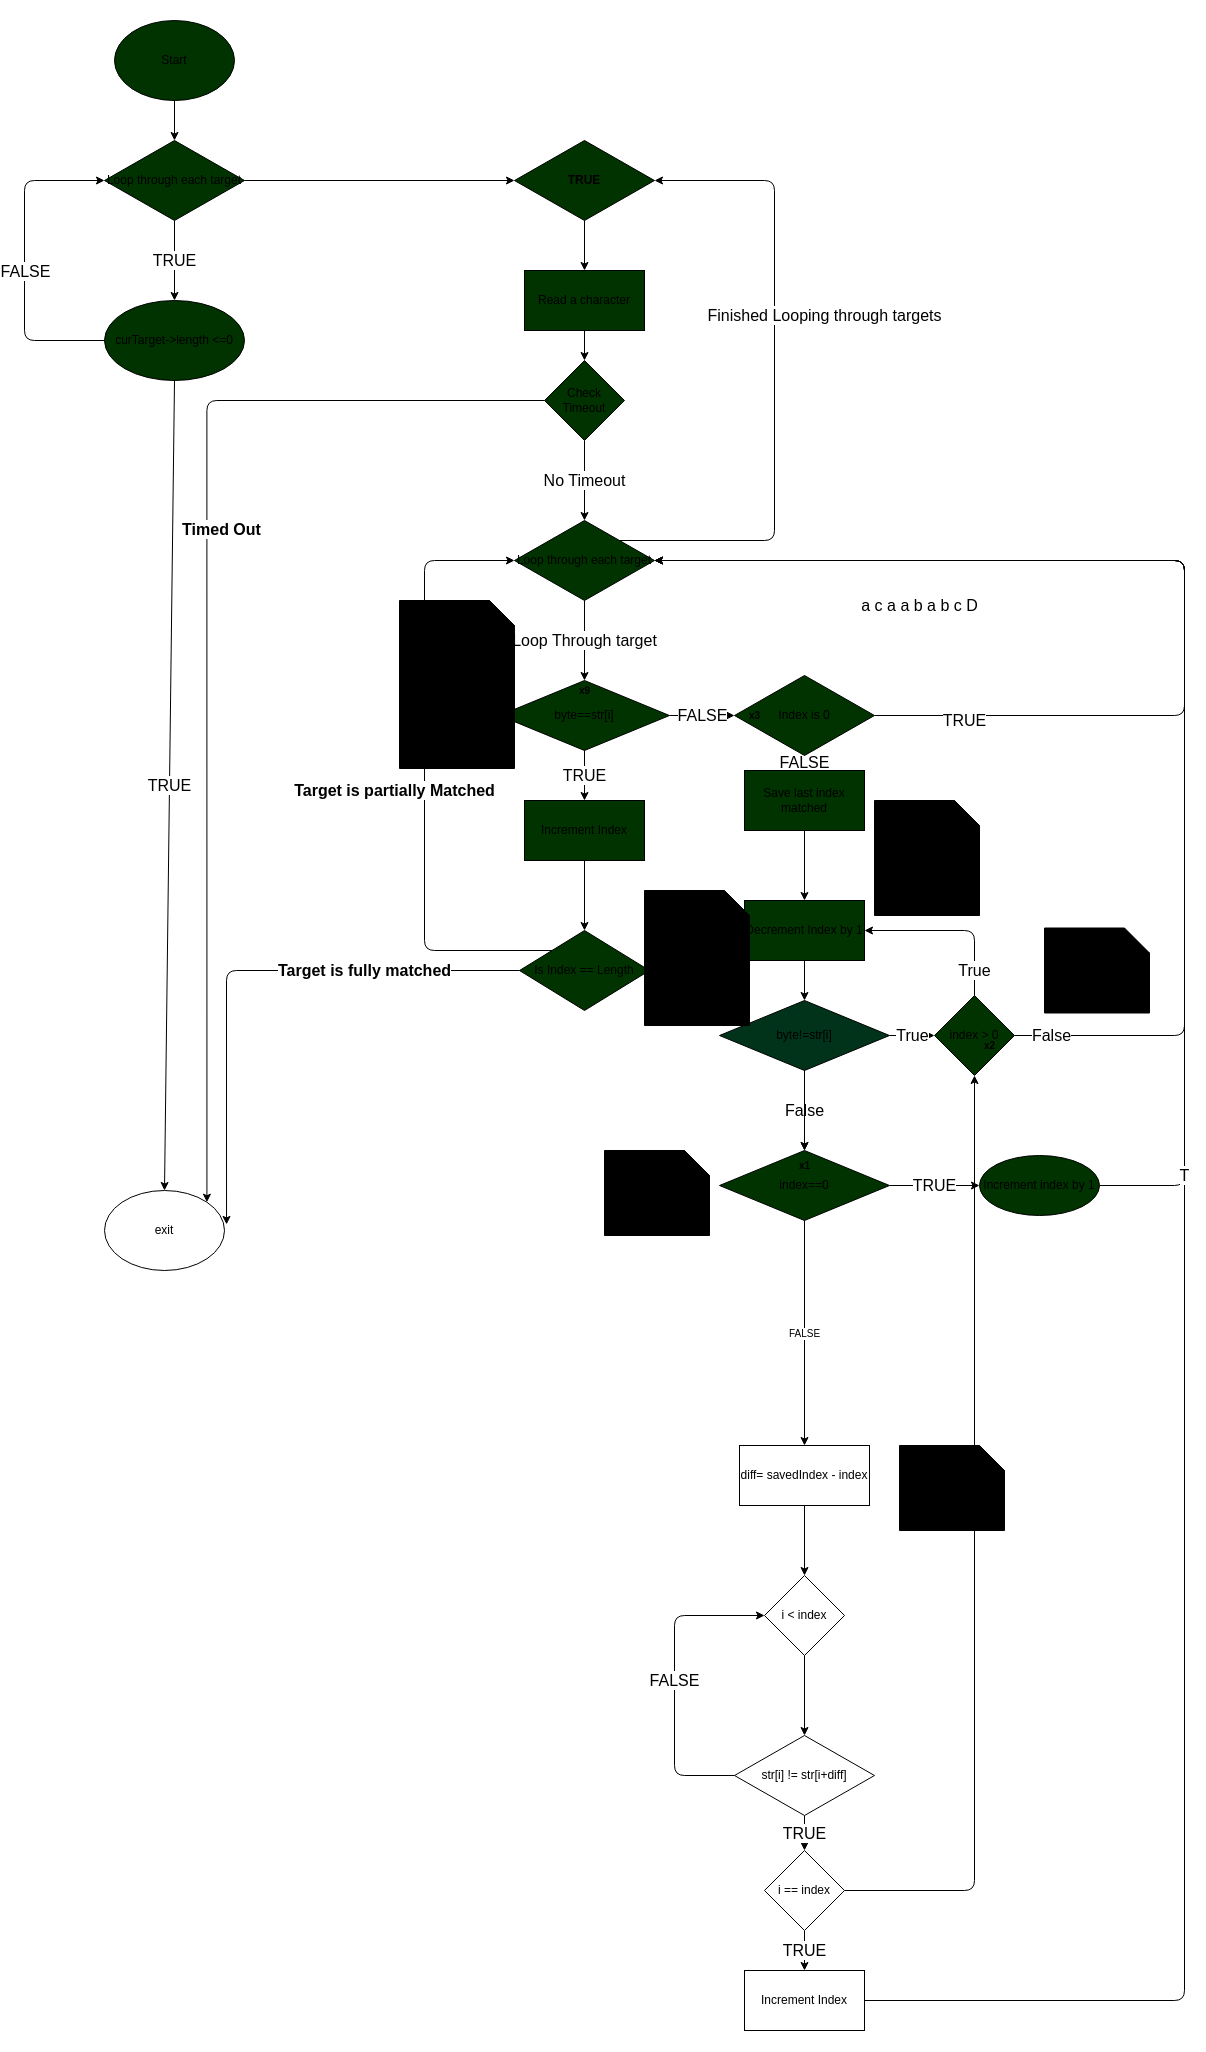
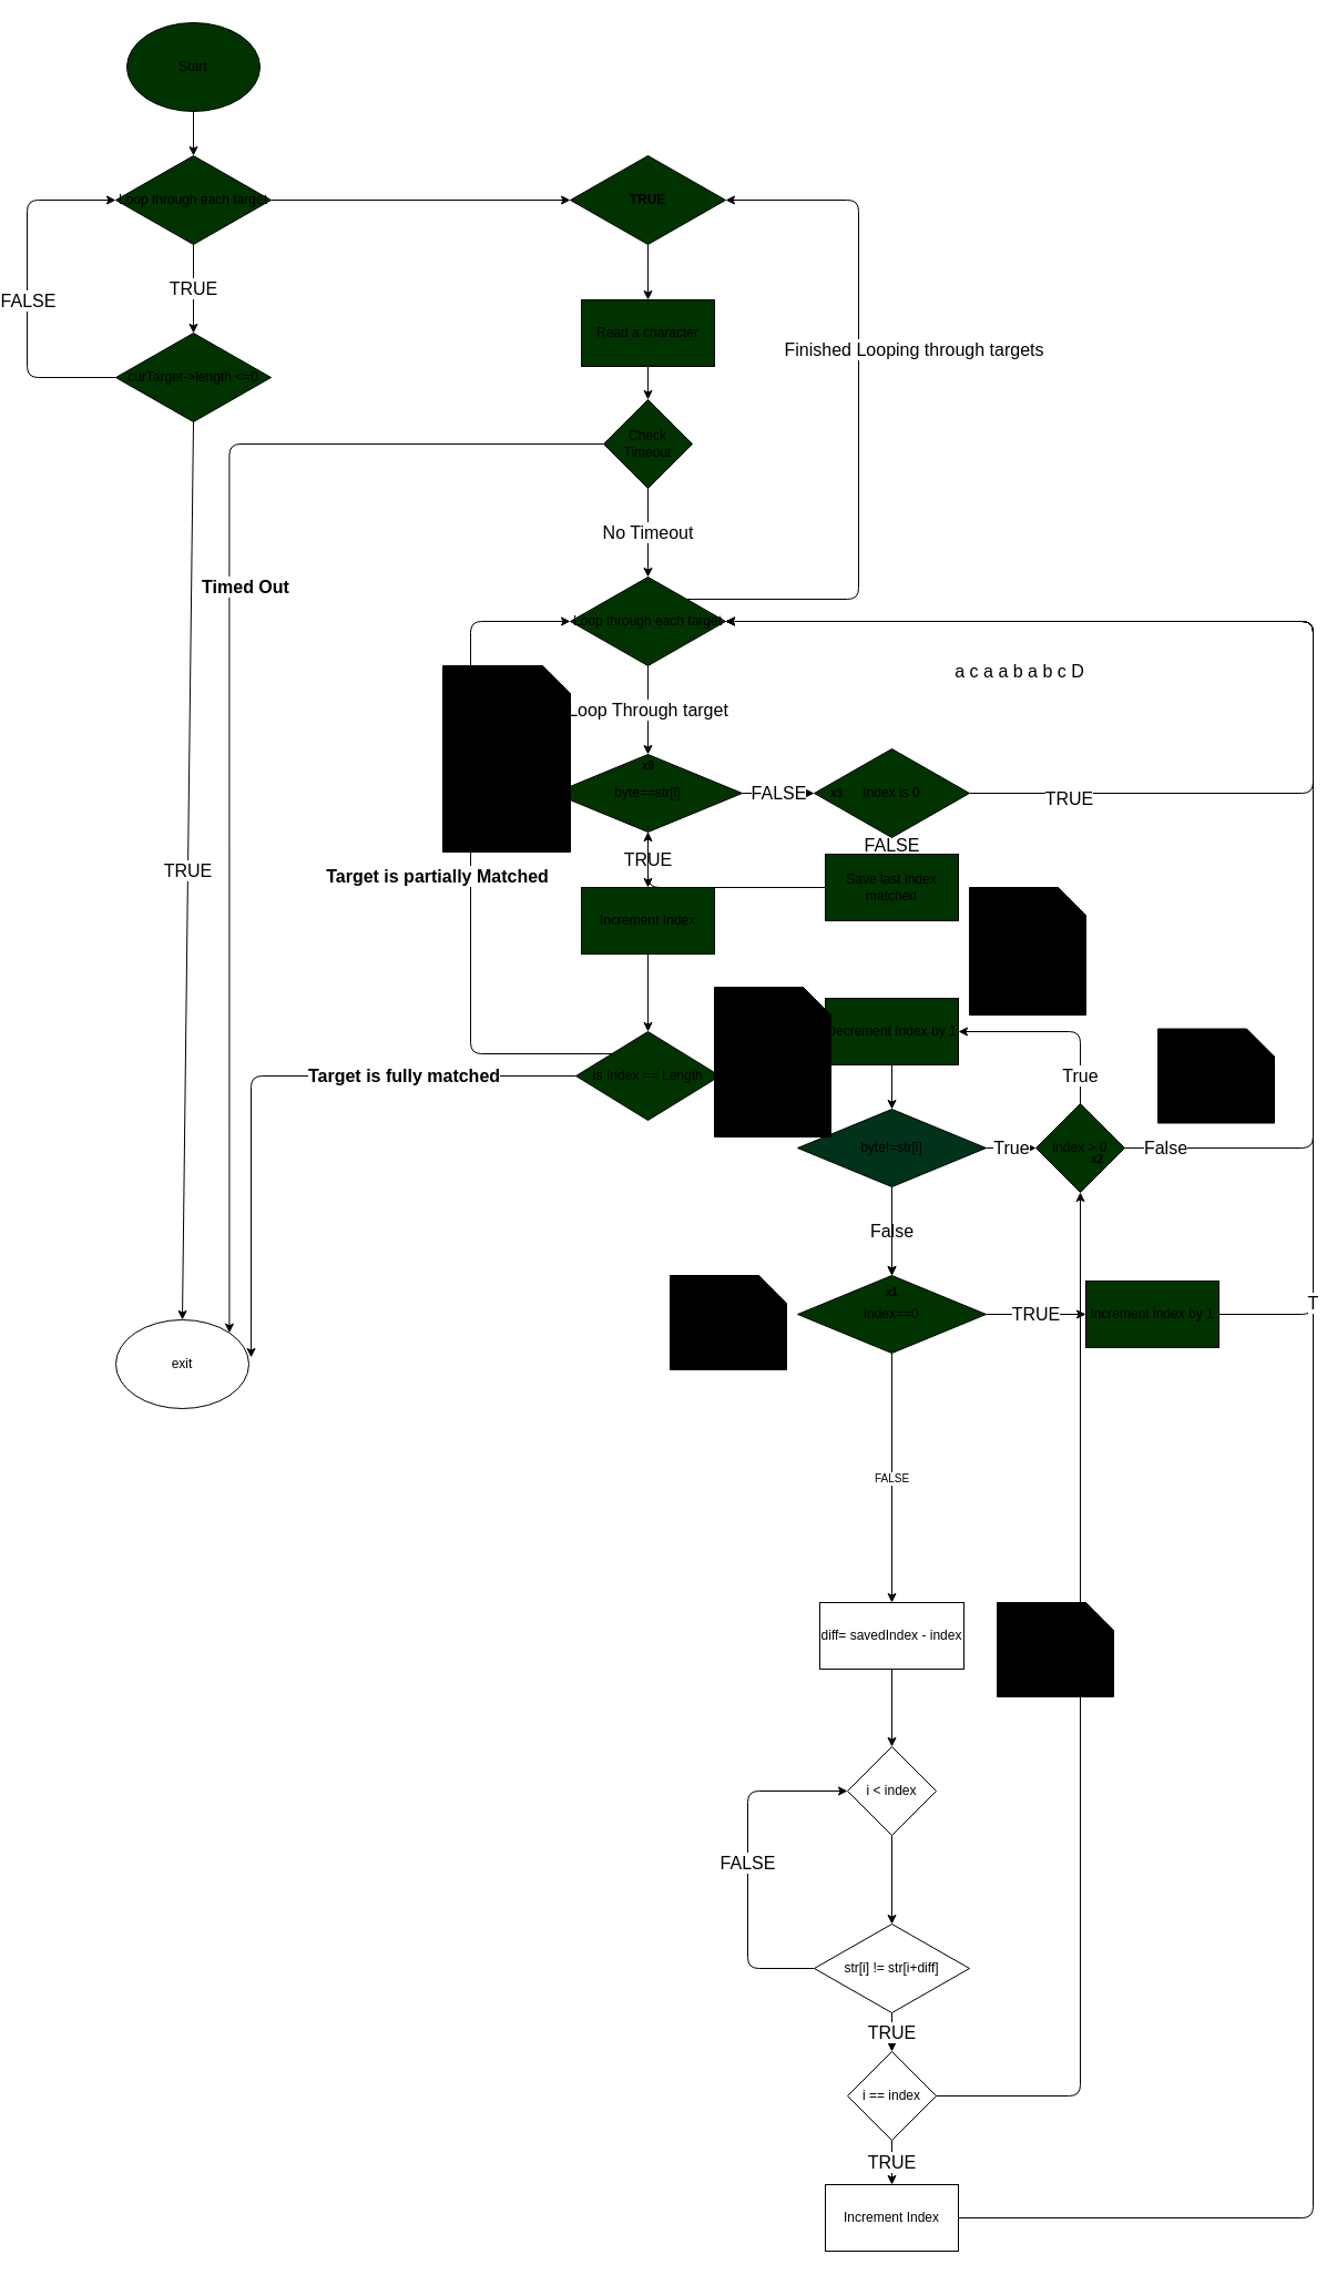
- <mxCell id="10" value="curTarget-&amp;gt;length &amp;lt;=0" style="ellipse;whiteSpace=wrap;html=1;fillColor=#003300;" vertex="1" parent="1"><mxGeometry x="100" y="300" width="140" height="80" as="geometry" /></mxCell>
+ <mxCell id="10" value="curTarget-&amp;gt;length &amp;lt;=0" style="rhombus;whiteSpace=wrap;html=1;fillColor=#003300;" vertex="1" parent="1"><mxGeometry x="100" y="300" width="140" height="80" as="geometry" /></mxCell>
- <mxCell id="34" value="" style="edgeStyle=orthogonalEdgeStyle;html=1;fontSize=16;" edge="1" parent="1" source="35" target="37"><mxGeometry relative="1" as="geometry" /></mxCell>
+ <mxCell id="34" value="" style="edgeStyle=orthogonalEdgeStyle;html=1;fontSize=16;" edge="1" parent="1" source="35" target="25"><mxGeometry relative="1" as="geometry" /></mxCell>
- <mxCell id="46" value="Increment index by 1" style="ellipse;whiteSpace=wrap;html=1;fillColor=#003300;" vertex="1" parent="1"><mxGeometry x="975" y="1155" width="120" height="60" as="geometry" /></mxCell>
+ <mxCell id="46" value="Increment index by 1" style="whiteSpace=wrap;html=1;fillColor=#003300;" vertex="1" parent="1"><mxGeometry x="975" y="1155" width="120" height="60" as="geometry" /></mxCell>
